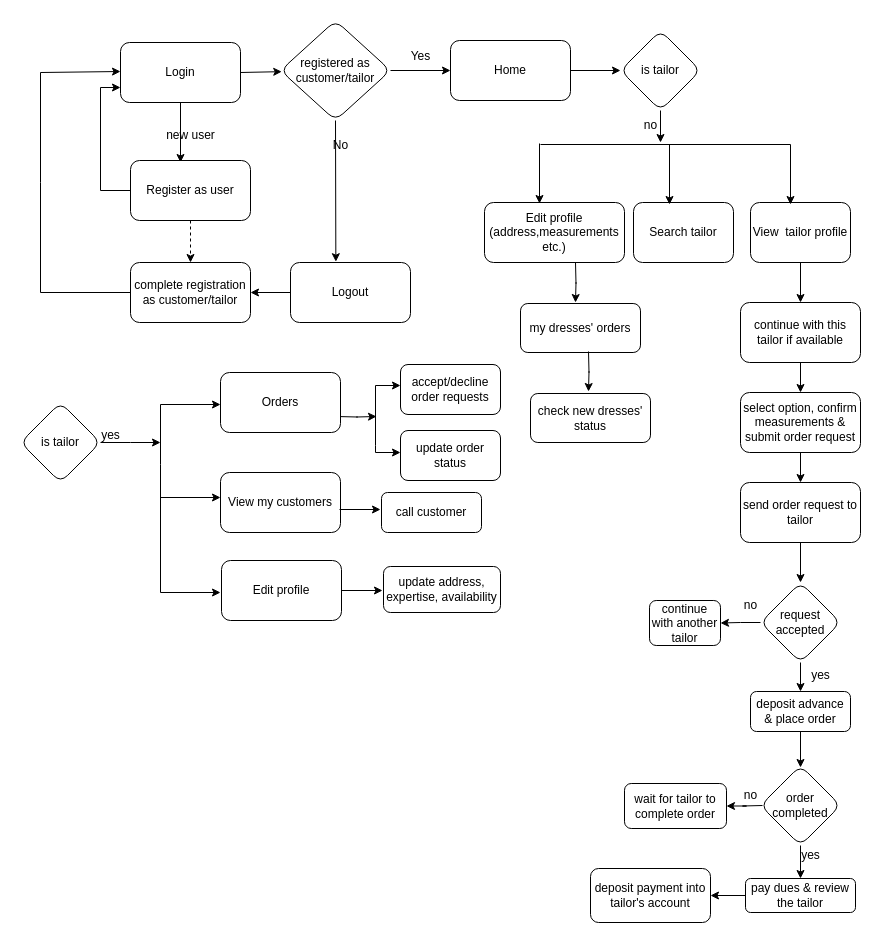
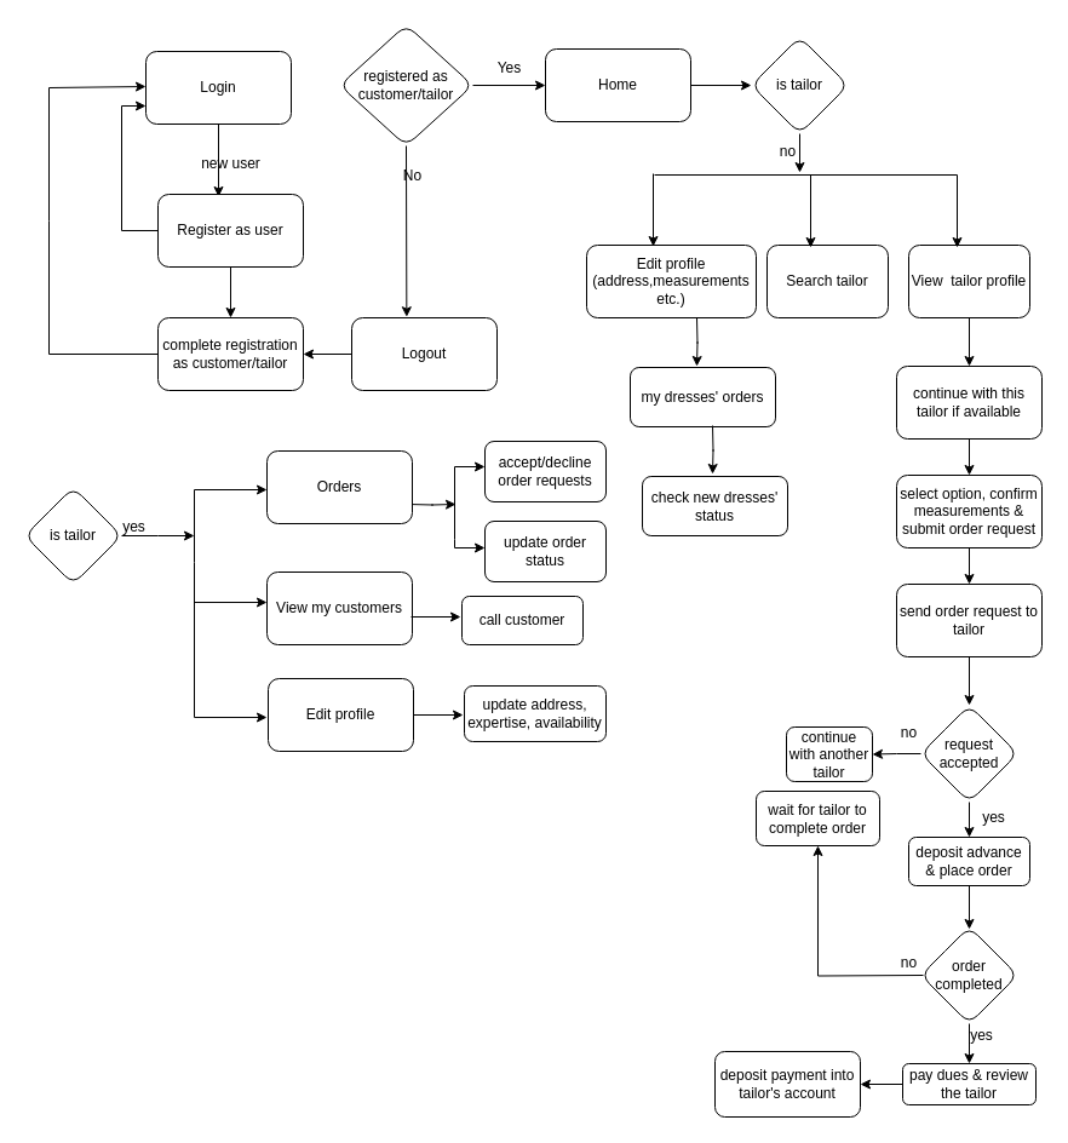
- <mxCell id="12" value="" style="endArrow=classic;html=1;rounded=0;exitX=1;exitY=0.5;exitDx=0;exitDy=0;" edge="1" parent="1" source="3" target="14"><mxGeometry width="50" height="50" relative="1" as="geometry"><mxPoint x="240" y="72" as="sourcePoint" /><mxPoint x="380" y="72" as="targetPoint" /><Array as="points" /></mxGeometry></mxCell>
- <mxCell id="7" value="" style="endArrow=classic;html=1;rounded=0;exitX=0.5;exitY=1;exitDx=0;exitDy=0;entryX=0.5;entryY=0;entryDx=0;entryDy=0;dashed=1;" edge="1" parent="1" source="5" target="6"><mxGeometry width="50" height="50" relative="1" as="geometry"><mxPoint x="80" y="82" as="sourcePoint" /><mxPoint x="130" y="82" as="targetPoint" /><Array as="points" /></mxGeometry></mxCell>
+ <mxCell id="7" value="" style="endArrow=classic;html=1;rounded=0;exitX=0.5;exitY=1;exitDx=0;exitDy=0;entryX=0.5;entryY=0;entryDx=0;entryDy=0;" edge="1" parent="1" source="5" target="6"><mxGeometry width="50" height="50" relative="1" as="geometry"><mxPoint x="80" y="82" as="sourcePoint" /><mxPoint x="130" y="82" as="targetPoint" /><Array as="points" /></mxGeometry></mxCell>
- <mxCell id="68" value="wait for tailor to complete order" style="whiteSpace=wrap;html=1;rounded=1;" vertex="1" parent="1"><mxGeometry x="624" y="783" width="102" height="45" as="geometry" /></mxCell>
+ <mxCell id="68" value="wait for tailor to complete order" style="whiteSpace=wrap;html=1;rounded=1;" vertex="1" parent="1"><mxGeometry x="624" y="653" width="102" height="45" as="geometry" /></mxCell>
